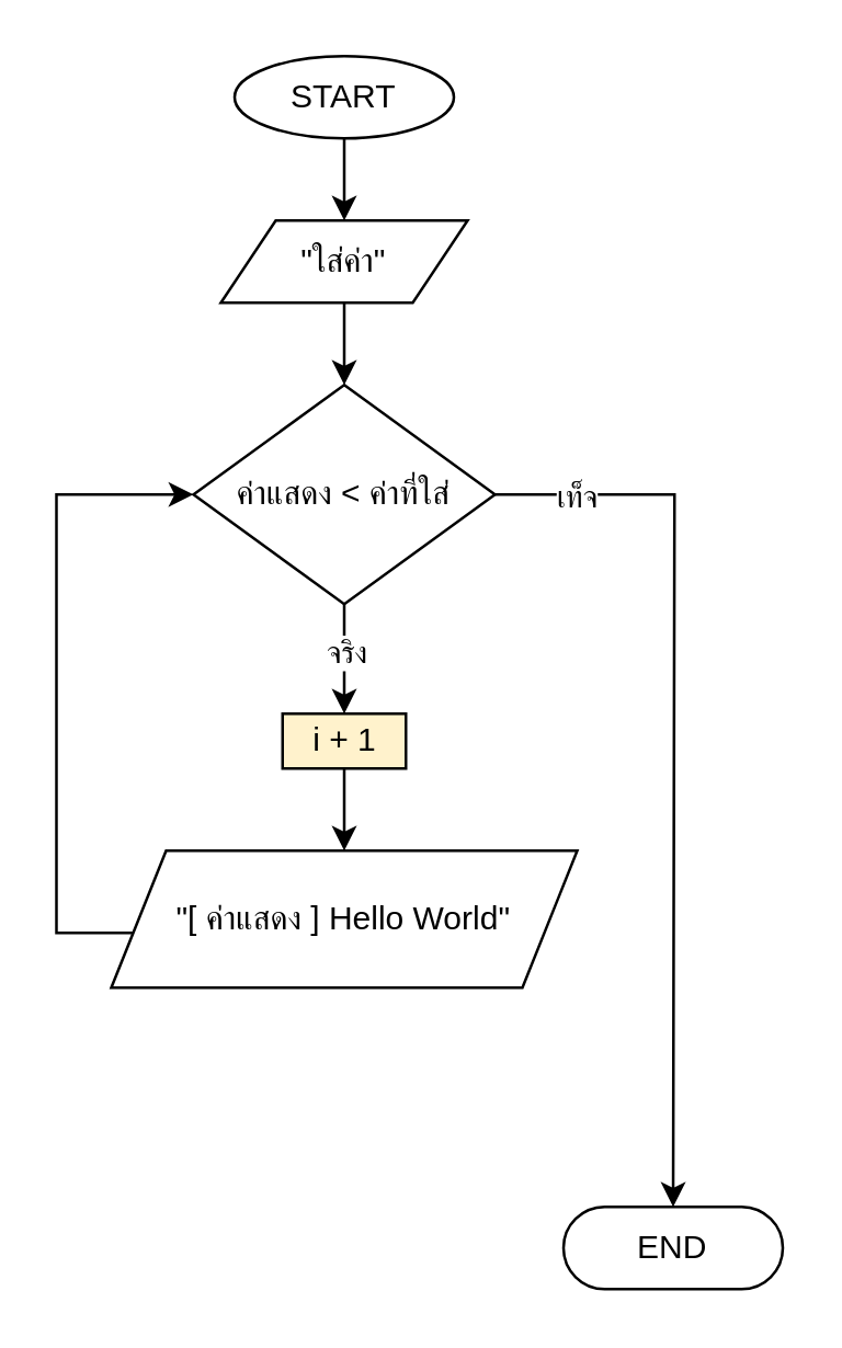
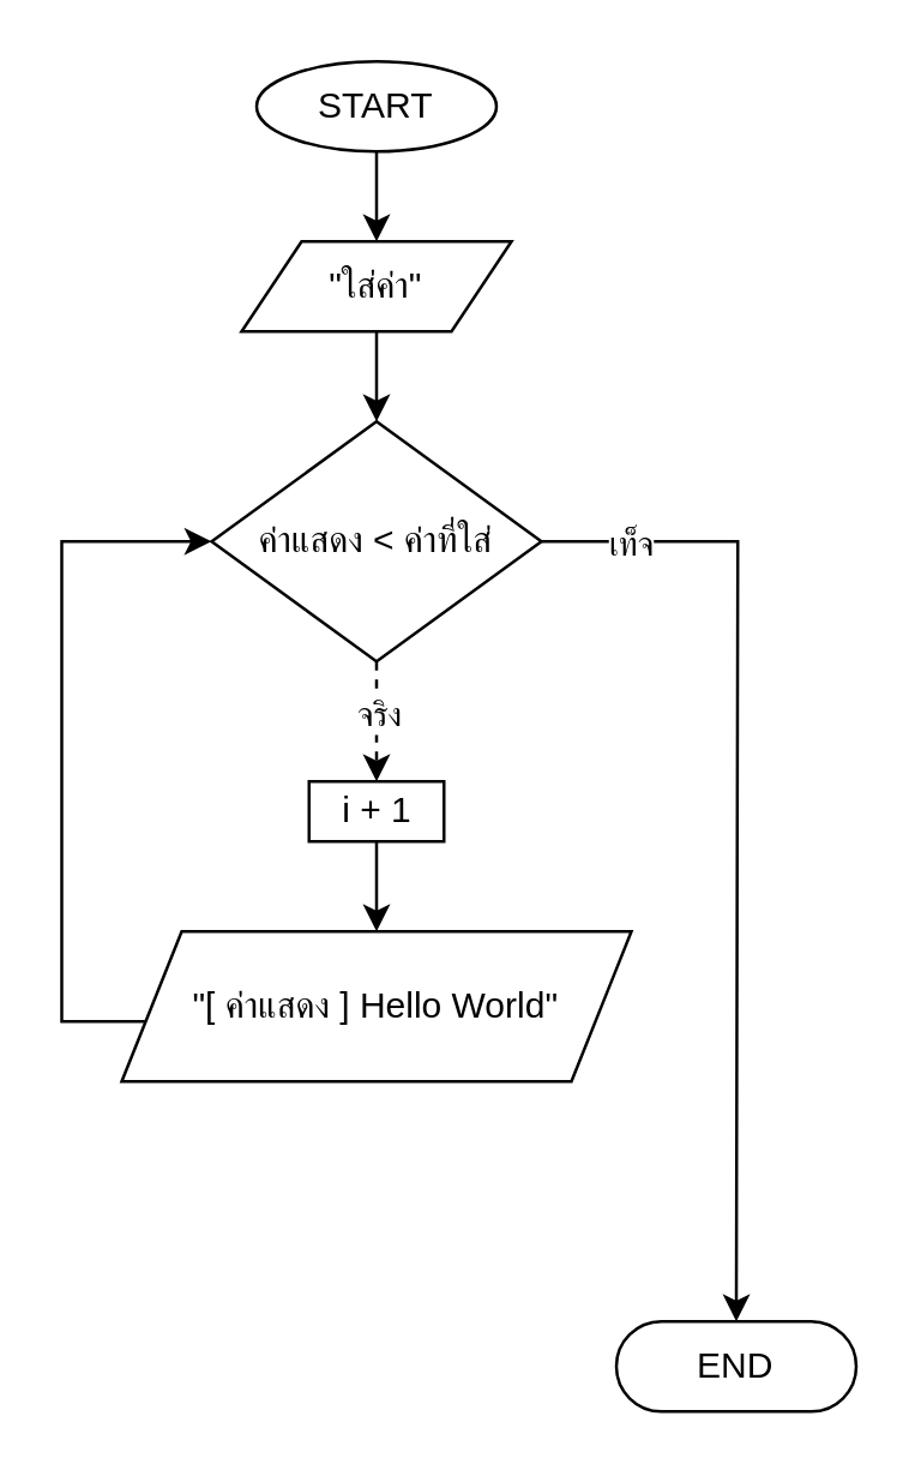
- <mxCell id="7" value="" style="edgeStyle=orthogonalEdgeStyle;rounded=0;orthogonalLoop=1;jettySize=auto;html=1;" edge="1" parent="1" source="11" target="15"><mxGeometry relative="1" as="geometry" /></mxCell>
+ <mxCell id="7" value="" style="edgeStyle=orthogonalEdgeStyle;rounded=0;orthogonalLoop=1;jettySize=auto;html=1;dashed=1;" edge="1" parent="1" source="11" target="15"><mxGeometry relative="1" as="geometry" /></mxCell>
- <mxCell id="15" value="i + 1" style="rounded=1;whiteSpace=wrap;html=1;arcSize=0;fillColor=#fff2cc;" vertex="1" parent="1"><mxGeometry x="102.5" y="260" width="45" height="20" as="geometry" /></mxCell>
+ <mxCell id="15" value="i + 1" style="rounded=1;whiteSpace=wrap;html=1;arcSize=0;" vertex="1" parent="1"><mxGeometry x="102.5" y="260" width="45" height="20" as="geometry" /></mxCell>
